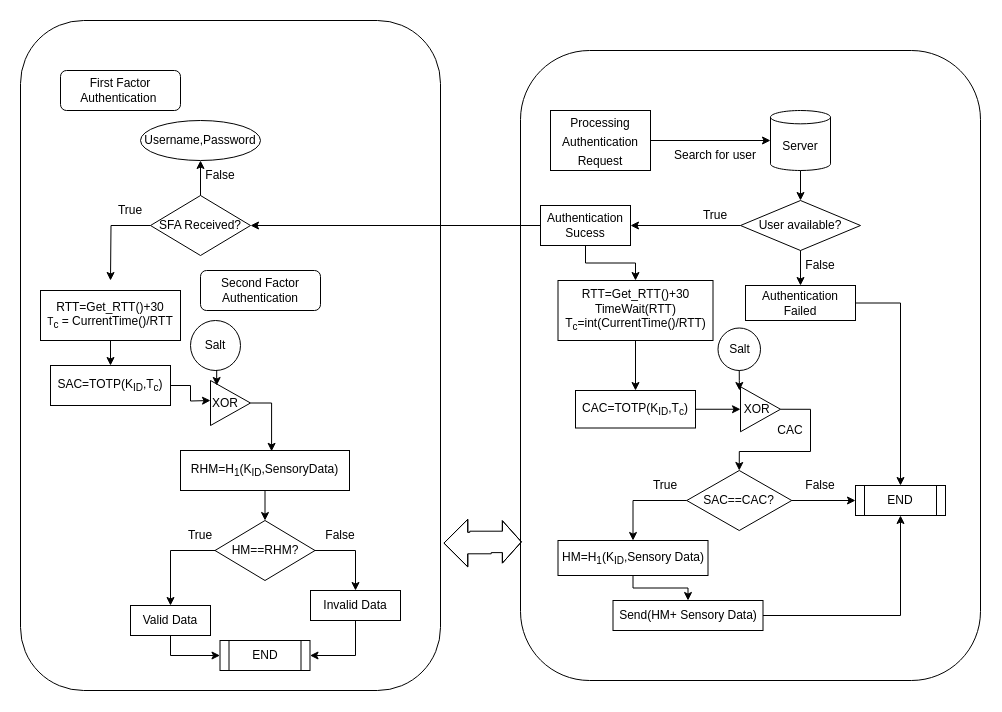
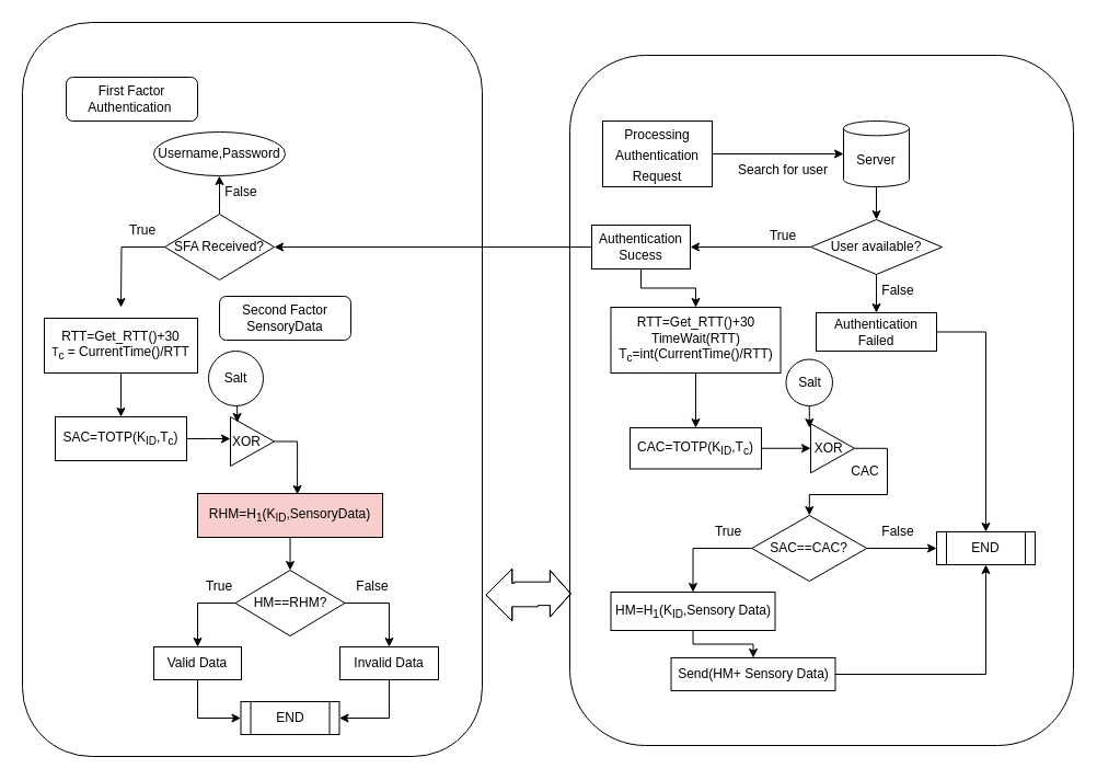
- <mxCell id="12" value="Second Factor Authentication" style="rounded=1;whiteSpace=wrap;html=1;" vertex="1" parent="1"><mxGeometry x="200" y="270" width="120" height="40" as="geometry" /></mxCell>
+ <mxCell id="12" value="Second Factor SensoryData" style="rounded=1;whiteSpace=wrap;html=1;" vertex="1" parent="1"><mxGeometry x="200" y="270" width="120" height="40" as="geometry" /></mxCell>
- <mxCell id="13" value="SAC=TOTP(K&lt;sub&gt;ID&lt;/sub&gt;,T&lt;sub&gt;c&lt;/sub&gt;)" style="rounded=0;whiteSpace=wrap;html=1;" vertex="1" parent="1"><mxGeometry x="50" y="365" width="120" height="40" as="geometry" /></mxCell>
+ <mxCell id="13" value="SAC=TOTP(K&lt;sub&gt;ID&lt;/sub&gt;,T&lt;sub&gt;c&lt;/sub&gt;)" style="rounded=0;whiteSpace=wrap;html=1;" vertex="1" parent="1"><mxGeometry x="50" y="380" width="120" height="40" as="geometry" /></mxCell>
- <mxCell id="19" value="RHM=H&lt;sub&gt;1&lt;/sub&gt;(K&lt;sub&gt;ID&lt;/sub&gt;,SensoryData)" style="rounded=0;whiteSpace=wrap;html=1;" vertex="1" parent="1"><mxGeometry x="180" y="450" width="169" height="40" as="geometry" /></mxCell>
+ <mxCell id="19" value="RHM=H&lt;sub&gt;1&lt;/sub&gt;(K&lt;sub&gt;ID&lt;/sub&gt;,SensoryData)" style="rounded=0;whiteSpace=wrap;html=1;fillColor=#f8cecc;" vertex="1" parent="1"><mxGeometry x="180" y="450" width="169" height="40" as="geometry" /></mxCell>
- <mxCell id="23" value="Valid Data" style="rounded=0;whiteSpace=wrap;html=1;" vertex="1" parent="1"><mxGeometry x="130" y="605" width="80" height="30" as="geometry" /></mxCell>
+ <mxCell id="23" value="Valid Data" style="rounded=0;whiteSpace=wrap;html=1;" vertex="1" parent="1"><mxGeometry x="140" y="590" width="80" height="30" as="geometry" /></mxCell>
